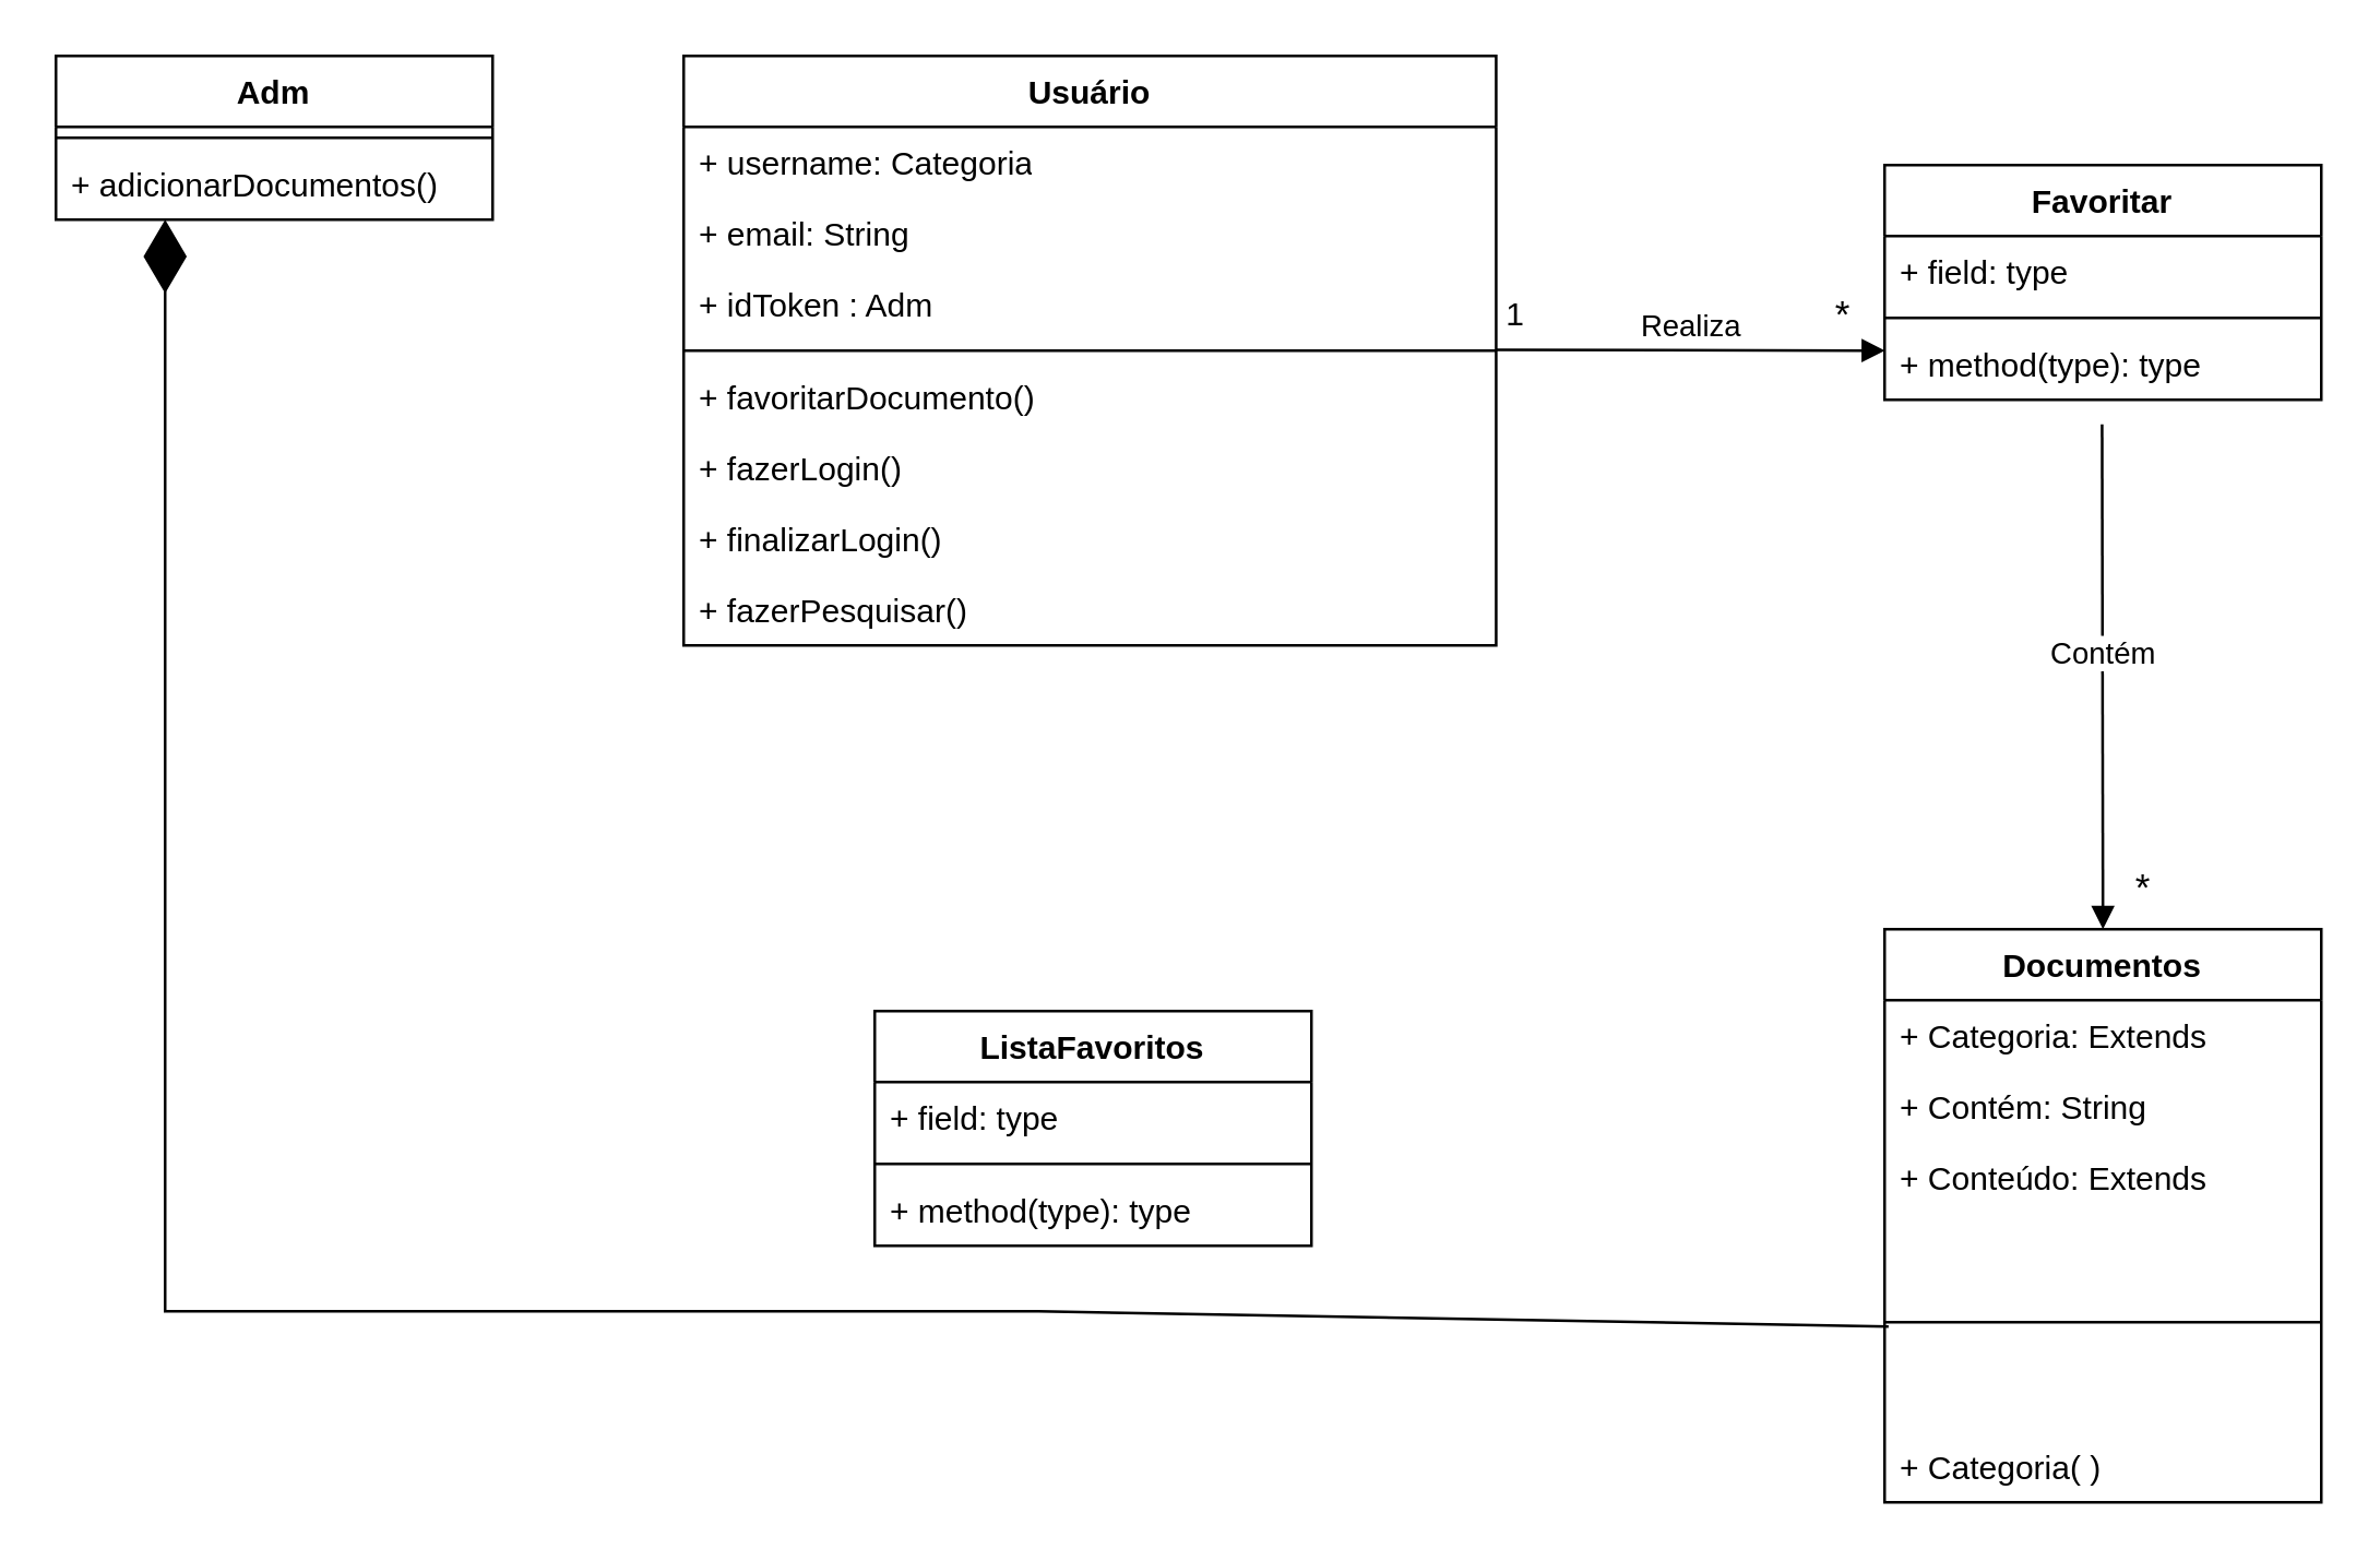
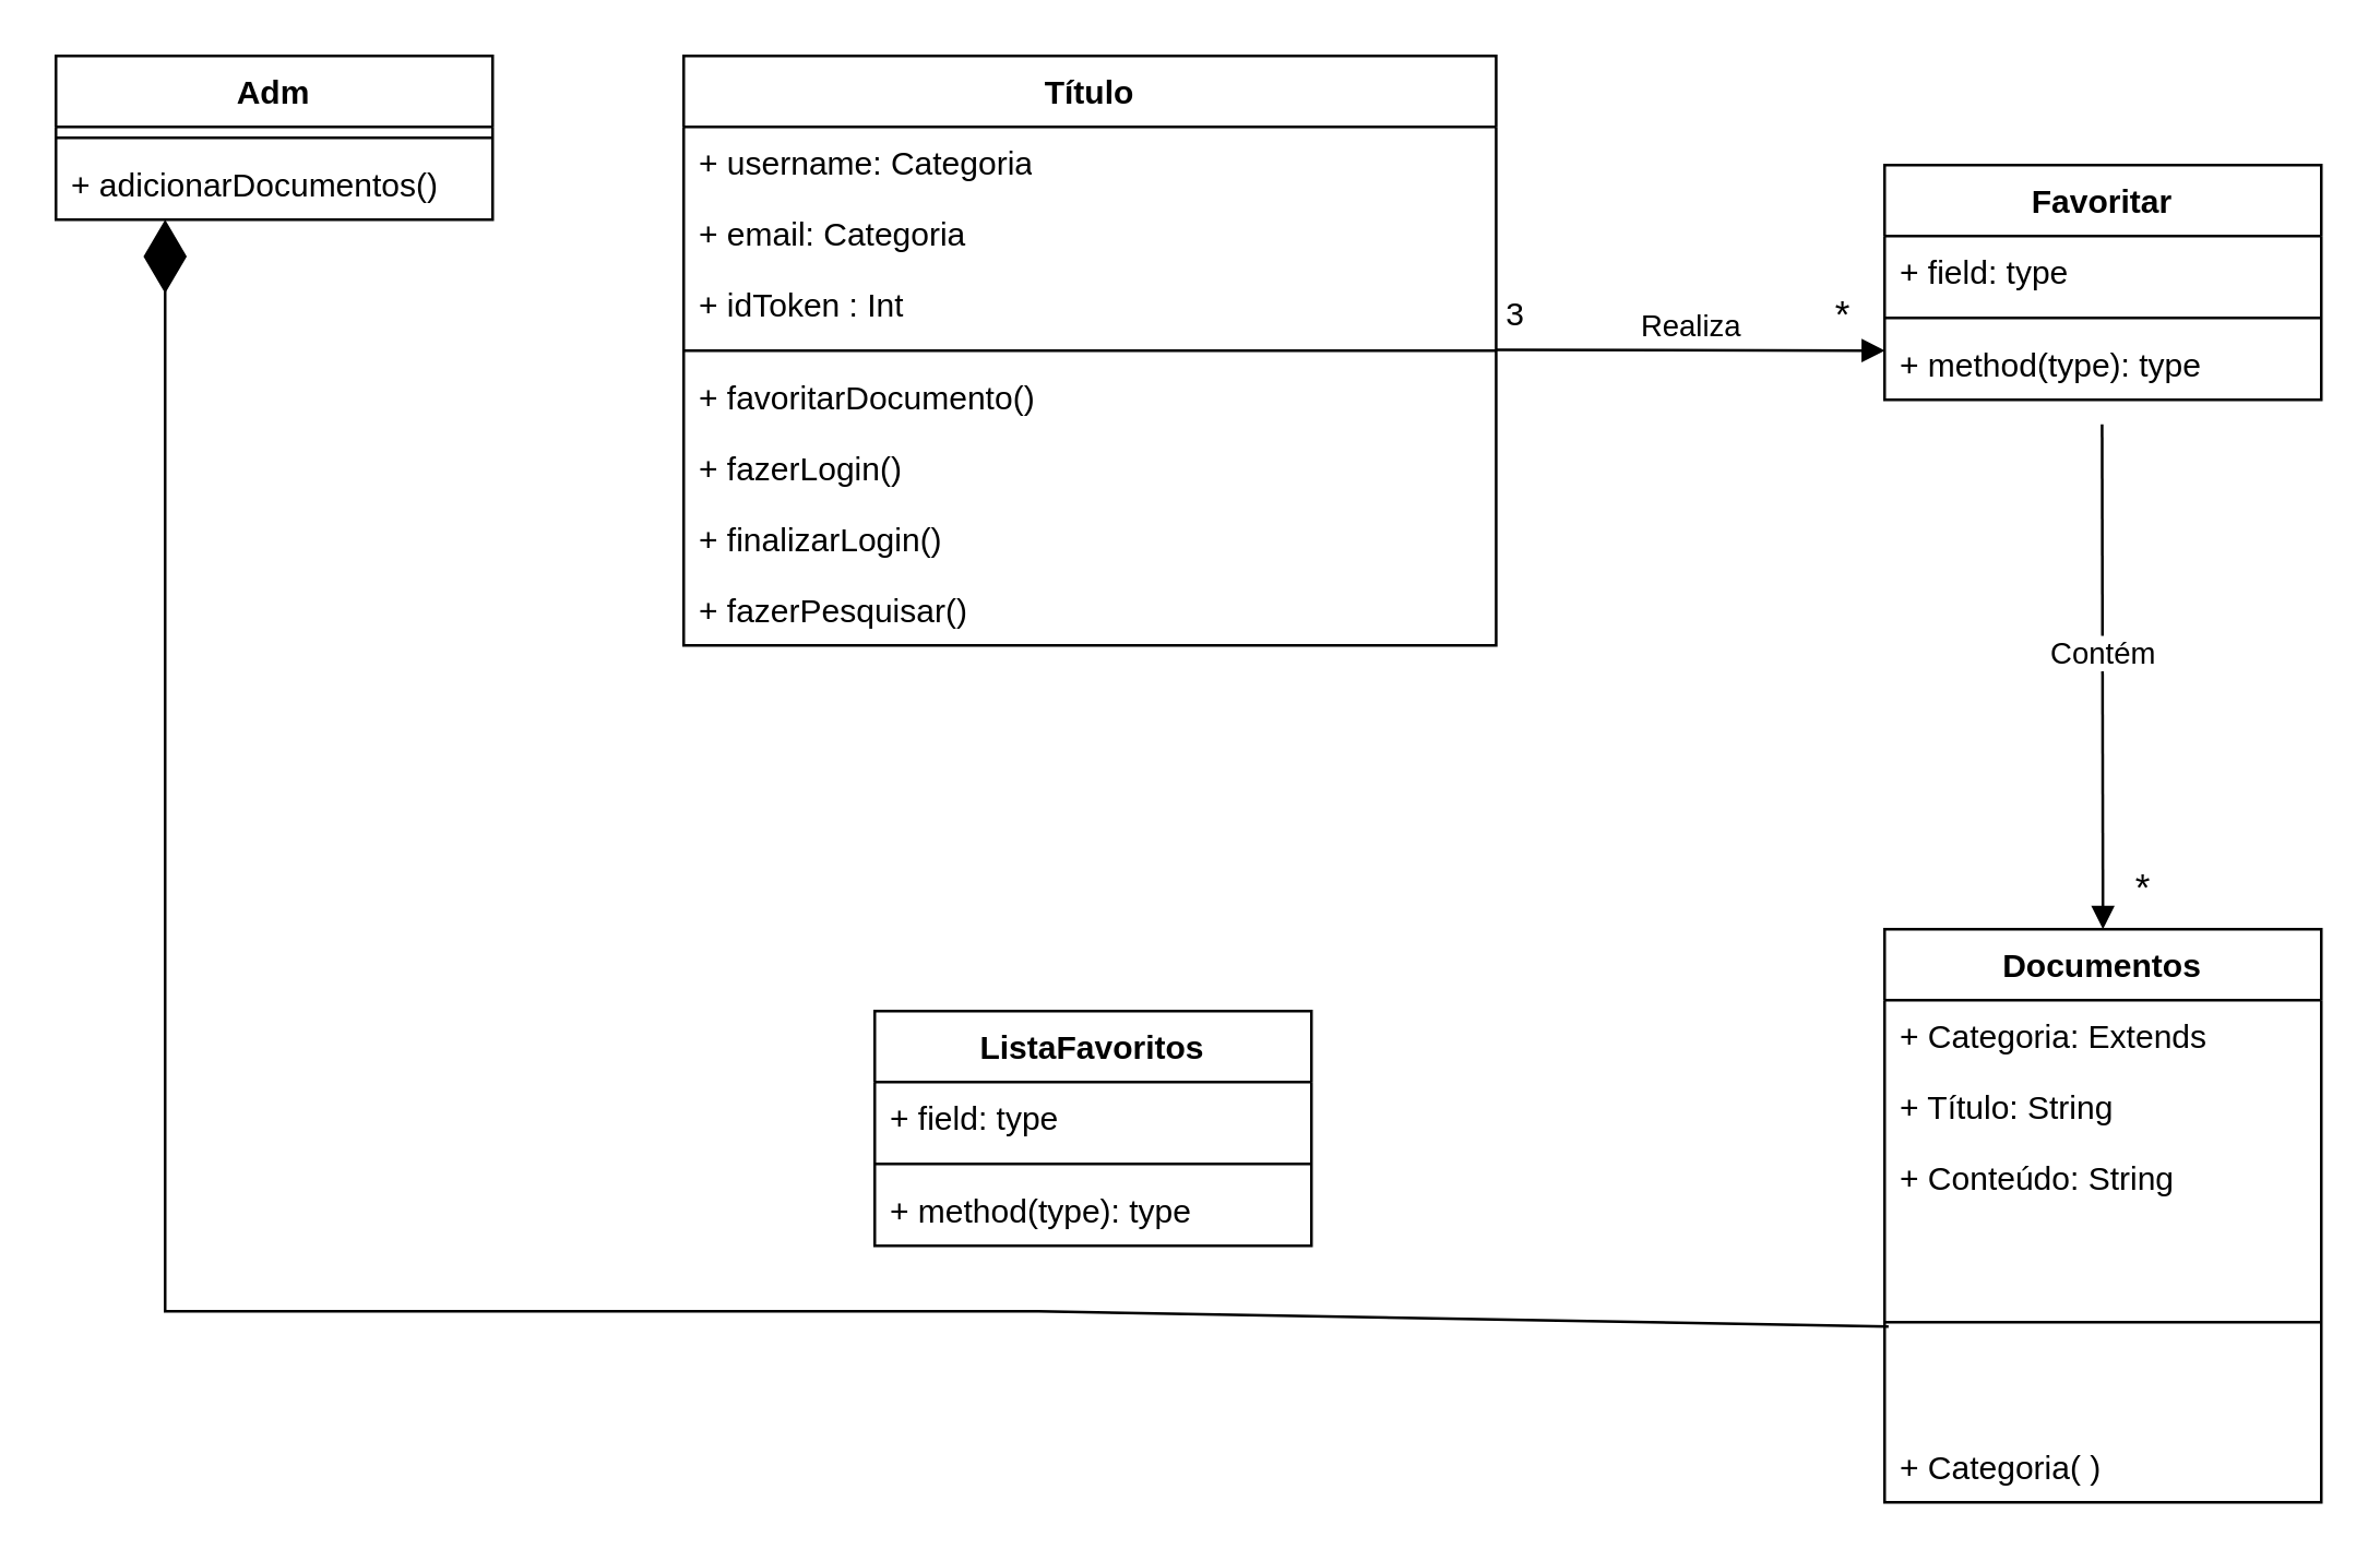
- <mxCell id="2" value="Usuário" style="swimlane;fontStyle=1;align=center;verticalAlign=top;childLayout=stackLayout;horizontal=1;startSize=26;horizontalStack=0;resizeParent=1;resizeParentMax=0;resizeLast=0;collapsible=1;marginBottom=0;whiteSpace=wrap;html=1;" vertex="1" parent="1"><mxGeometry x="250" y="20" width="297.67" height="216" as="geometry" /></mxCell>
+ <mxCell id="2" value="Título" style="swimlane;fontStyle=1;align=center;verticalAlign=top;childLayout=stackLayout;horizontal=1;startSize=26;horizontalStack=0;resizeParent=1;resizeParentMax=0;resizeLast=0;collapsible=1;marginBottom=0;whiteSpace=wrap;html=1;" vertex="1" parent="1"><mxGeometry x="250" y="20" width="297.67" height="216" as="geometry" /></mxCell>
- <mxCell id="4" value="+ email: String" style="text;strokeColor=none;fillColor=none;align=left;verticalAlign=top;spacingLeft=4;spacingRight=4;overflow=hidden;rotatable=0;points=[[0,0.5],[1,0.5]];portConstraint=eastwest;whiteSpace=wrap;html=1;" vertex="1" parent="2"><mxGeometry y="52" width="297.67" height="26" as="geometry" /></mxCell>
+ <mxCell id="4" value="+ email: Categoria" style="text;strokeColor=none;fillColor=none;align=left;verticalAlign=top;spacingLeft=4;spacingRight=4;overflow=hidden;rotatable=0;points=[[0,0.5],[1,0.5]];portConstraint=eastwest;whiteSpace=wrap;html=1;" vertex="1" parent="2"><mxGeometry y="52" width="297.67" height="26" as="geometry" /></mxCell>
- <mxCell id="5" value="+ idToken : Adm" style="text;strokeColor=none;fillColor=none;align=left;verticalAlign=top;spacingLeft=4;spacingRight=4;overflow=hidden;rotatable=0;points=[[0,0.5],[1,0.5]];portConstraint=eastwest;whiteSpace=wrap;html=1;" vertex="1" parent="2"><mxGeometry y="78" width="297.67" height="26" as="geometry" /></mxCell>
+ <mxCell id="5" value="+ idToken : Int" style="text;strokeColor=none;fillColor=none;align=left;verticalAlign=top;spacingLeft=4;spacingRight=4;overflow=hidden;rotatable=0;points=[[0,0.5],[1,0.5]];portConstraint=eastwest;whiteSpace=wrap;html=1;" vertex="1" parent="2"><mxGeometry y="78" width="297.67" height="26" as="geometry" /></mxCell>
- <mxCell id="26" value="1" style="text;html=1;strokeColor=none;fillColor=none;align=center;verticalAlign=middle;whiteSpace=wrap;rounded=0;" vertex="1" parent="1"><mxGeometry x="550" y="110" width="10" height="10" as="geometry" /></mxCell>
+ <mxCell id="26" value="3" style="text;html=1;strokeColor=none;fillColor=none;align=center;verticalAlign=middle;whiteSpace=wrap;rounded=0;" vertex="1" parent="1"><mxGeometry x="550" y="110" width="10" height="10" as="geometry" /></mxCell>
- <mxCell id="13" value="+ Contém: String" style="text;strokeColor=none;fillColor=none;align=left;verticalAlign=top;spacingLeft=4;spacingRight=4;overflow=hidden;rotatable=0;points=[[0,0.5],[1,0.5]];portConstraint=eastwest;whiteSpace=wrap;html=1;" vertex="1" parent="11"><mxGeometry y="52" width="160" height="26" as="geometry" /></mxCell>
+ <mxCell id="13" value="+ Título: String" style="text;strokeColor=none;fillColor=none;align=left;verticalAlign=top;spacingLeft=4;spacingRight=4;overflow=hidden;rotatable=0;points=[[0,0.5],[1,0.5]];portConstraint=eastwest;whiteSpace=wrap;html=1;" vertex="1" parent="11"><mxGeometry y="52" width="160" height="26" as="geometry" /></mxCell>
- <mxCell id="14" value="+ Conteúdo: Extends" style="text;strokeColor=none;fillColor=none;align=left;verticalAlign=top;spacingLeft=4;spacingRight=4;overflow=hidden;rotatable=0;points=[[0,0.5],[1,0.5]];portConstraint=eastwest;whiteSpace=wrap;html=1;" vertex="1" parent="11"><mxGeometry y="78" width="160" height="26" as="geometry" /></mxCell>
+ <mxCell id="14" value="+ Conteúdo: String" style="text;strokeColor=none;fillColor=none;align=left;verticalAlign=top;spacingLeft=4;spacingRight=4;overflow=hidden;rotatable=0;points=[[0,0.5],[1,0.5]];portConstraint=eastwest;whiteSpace=wrap;html=1;" vertex="1" parent="11"><mxGeometry y="78" width="160" height="26" as="geometry" /></mxCell>
